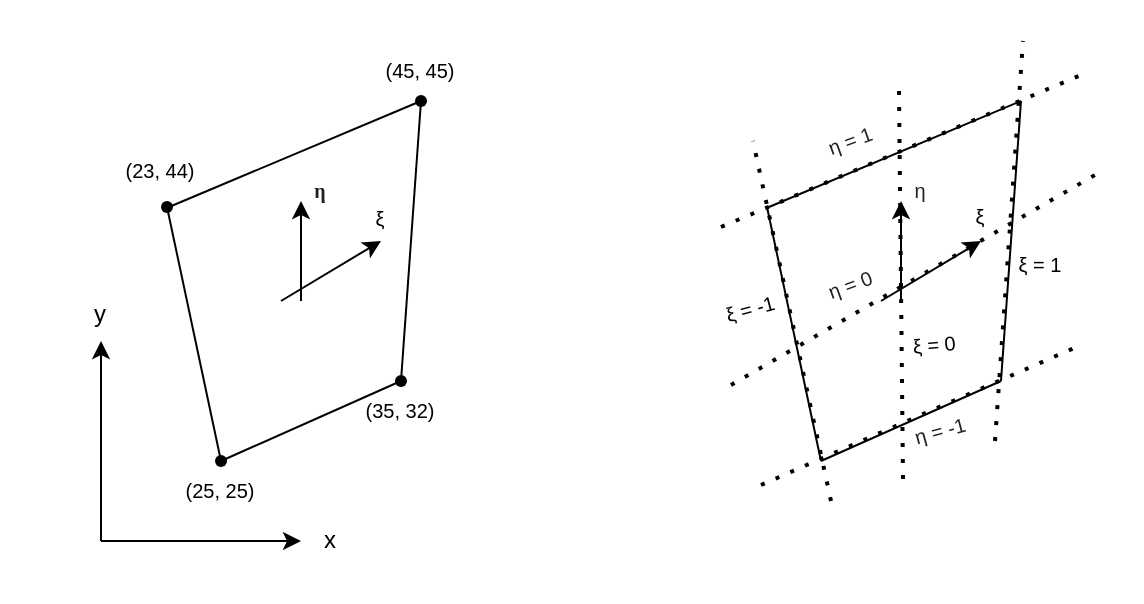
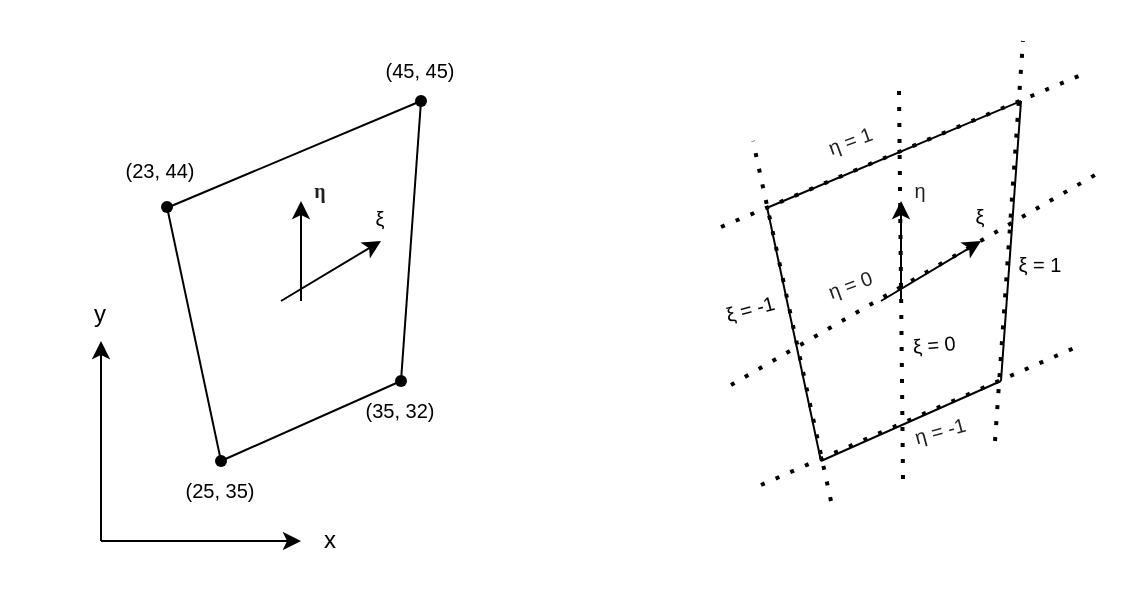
- <mxCell id="13" value="(25, 25)" style="text;html=1;align=center;verticalAlign=middle;whiteSpace=wrap;rounded=0;fontSize=10;" vertex="1" parent="1"><mxGeometry x="80" y="230" width="60" height="30" as="geometry" /></mxCell>
+ <mxCell id="13" value="(25, 35)" style="text;html=1;align=center;verticalAlign=middle;whiteSpace=wrap;rounded=0;fontSize=10;" vertex="1" parent="1"><mxGeometry x="80" y="230" width="60" height="30" as="geometry" /></mxCell>
